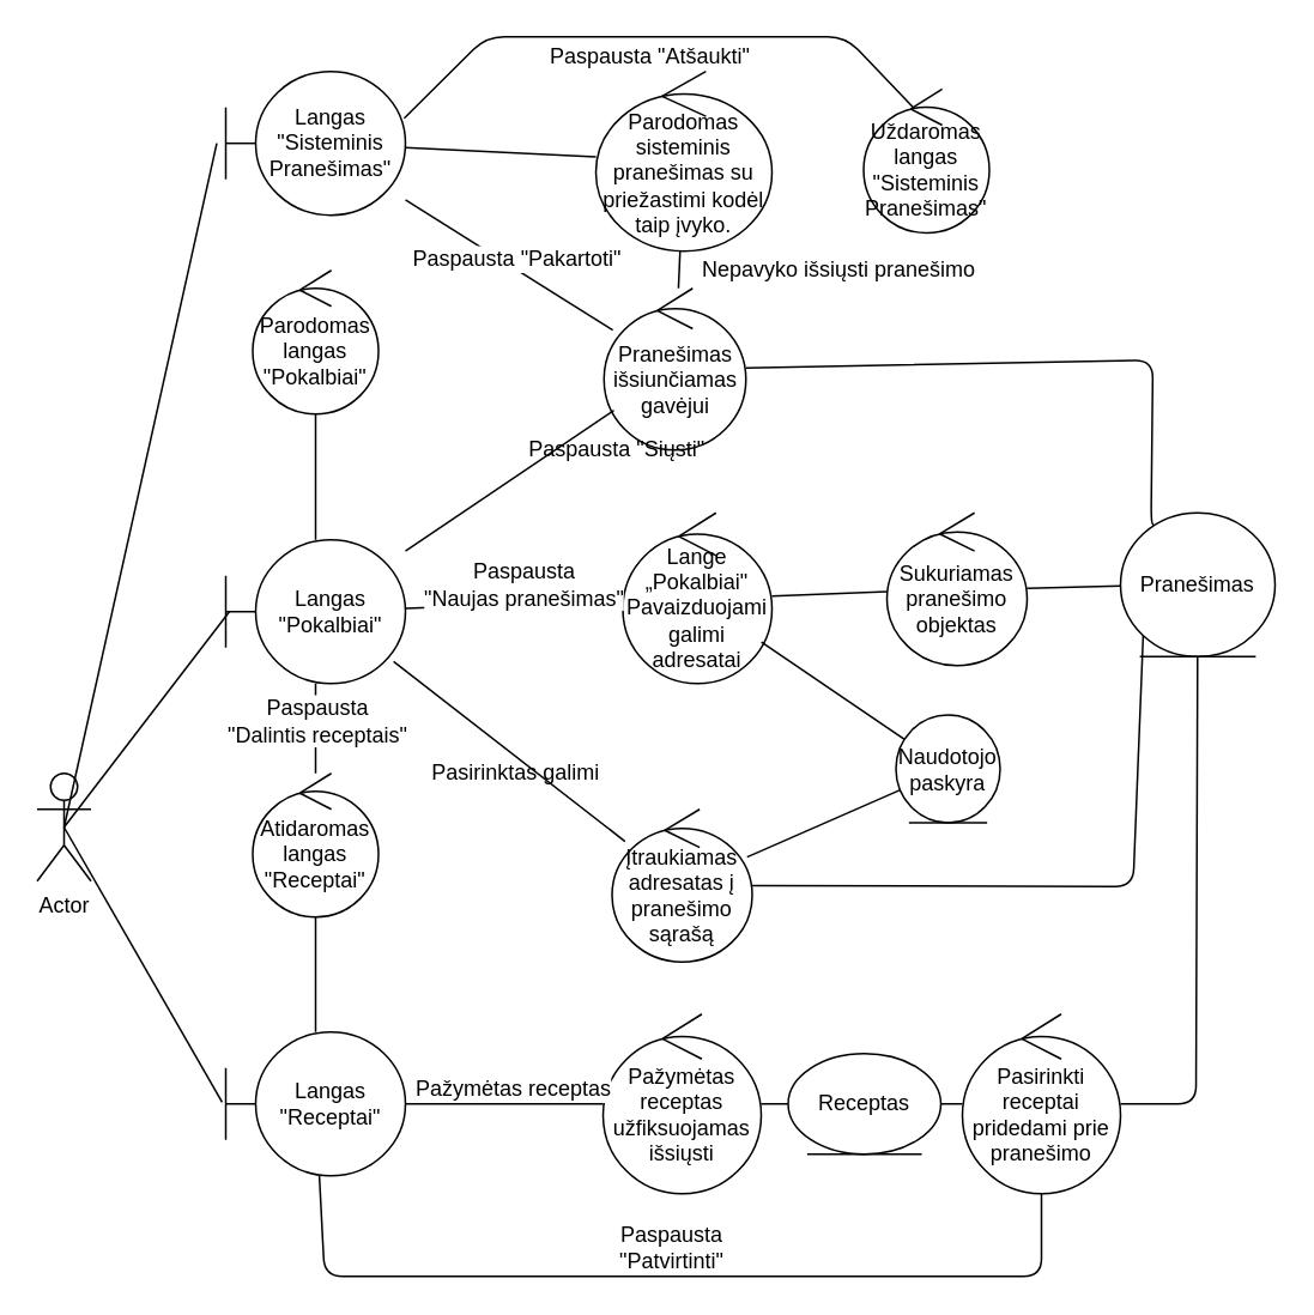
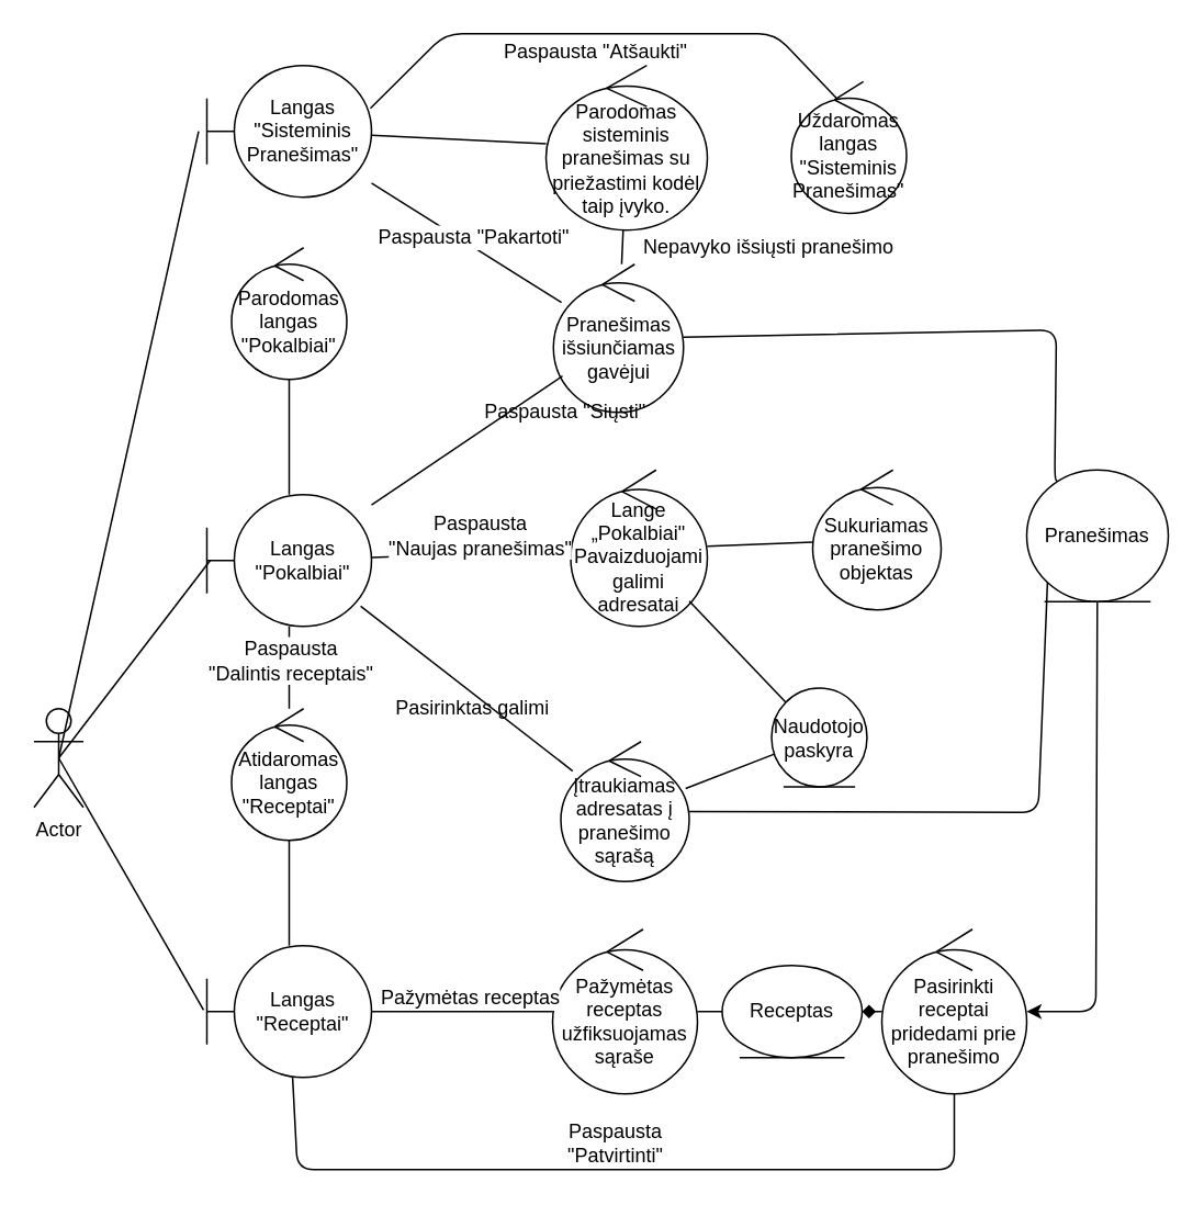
- <mxCell id="38" value="" style="endArrow=none;html=1;" parent="1" source="9" target="10" edge="1"><mxGeometry width="50" height="50" relative="1" as="geometry"><mxPoint x="20" y="910" as="sourcePoint" /><mxPoint x="70" y="860" as="targetPoint" /></mxGeometry></mxCell>
- <mxCell id="45" value="&lt;div&gt;Naudotojo&lt;br&gt;&lt;/div&gt;&lt;div&gt;paskyra&lt;/div&gt;" style="ellipse;shape=umlEntity;whiteSpace=wrap;html=1;" vertex="1" parent="1"><mxGeometry x="498" y="397.5" width="58" height="60" as="geometry" /></mxCell>
+ <mxCell id="45" value="&lt;div&gt;Naudotojo&lt;br&gt;&lt;/div&gt;&lt;div&gt;paskyra&lt;/div&gt;" style="ellipse;shape=umlEntity;whiteSpace=wrap;html=1;" vertex="1" parent="1"><mxGeometry x="468" y="417.5" width="58" height="60" as="geometry" /></mxCell>
- <mxCell id="42" value="" style="endArrow=none;html=1;" edge="1" parent="1" source="22" target="40"><mxGeometry width="50" height="50" relative="1" as="geometry"><mxPoint x="353.685" y="644.75" as="sourcePoint" /><mxPoint x="390.869" y="615.117" as="targetPoint" /></mxGeometry></mxCell>
+ <mxCell id="42" value="" style="endArrow=diamond;html=1;" edge="1" parent="1" source="22" target="40"><mxGeometry width="50" height="50" relative="1" as="geometry"><mxPoint x="353.685" y="644.75" as="sourcePoint" /><mxPoint x="390.869" y="615.117" as="targetPoint" /></mxGeometry></mxCell>
- <mxCell id="43" value="" style="endArrow=none;html=1;" edge="1" parent="1" source="10" target="22"><mxGeometry width="50" height="50" relative="1" as="geometry"><mxPoint x="363.685" y="654.75" as="sourcePoint" /><mxPoint x="400.869" y="625.117" as="targetPoint" /><Array as="points"><mxPoint x="665" y="614" /></Array></mxGeometry></mxCell>
+ <mxCell id="43" value="" style="endArrow=classic;html=1;" edge="1" parent="1" source="10" target="22"><mxGeometry width="50" height="50" relative="1" as="geometry"><mxPoint x="363.685" y="654.75" as="sourcePoint" /><mxPoint x="400.869" y="625.117" as="targetPoint" /><Array as="points"><mxPoint x="665" y="614" /></Array></mxGeometry></mxCell>
- <mxCell id="17" value="Pažymėtas receptas užfiksuojamas išsiųsti" style="ellipse;shape=umlControl;whiteSpace=wrap;html=1;" parent="1" vertex="1"><mxGeometry x="335" y="564" width="88" height="100" as="geometry" /></mxCell>
+ <mxCell id="17" value="Pažymėtas receptas užfiksuojamas sąraše" style="ellipse;shape=umlControl;whiteSpace=wrap;html=1;" parent="1" vertex="1"><mxGeometry x="335" y="564" width="88" height="100" as="geometry" /></mxCell>
